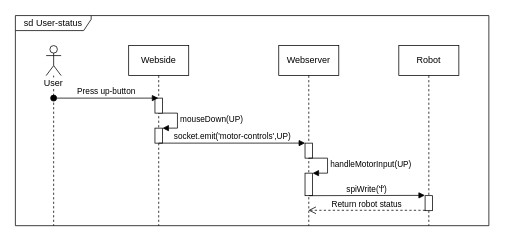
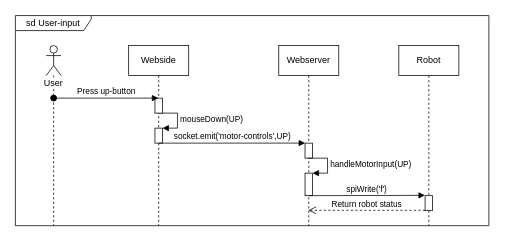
- <mxCell id="17" value="sd User-status" style="shape=umlFrame;whiteSpace=wrap;html=1;width=101;height=20;" vertex="1" parent="1"><mxGeometry x="20" width="631" height="280" as="geometry" y="20" /></mxCell>
+ <mxCell id="17" value="sd User-input" style="shape=umlFrame;whiteSpace=wrap;html=1;width=101;height=20;" vertex="1" parent="1"><mxGeometry x="20" width="631" height="280" as="geometry" y="20" /></mxCell>
